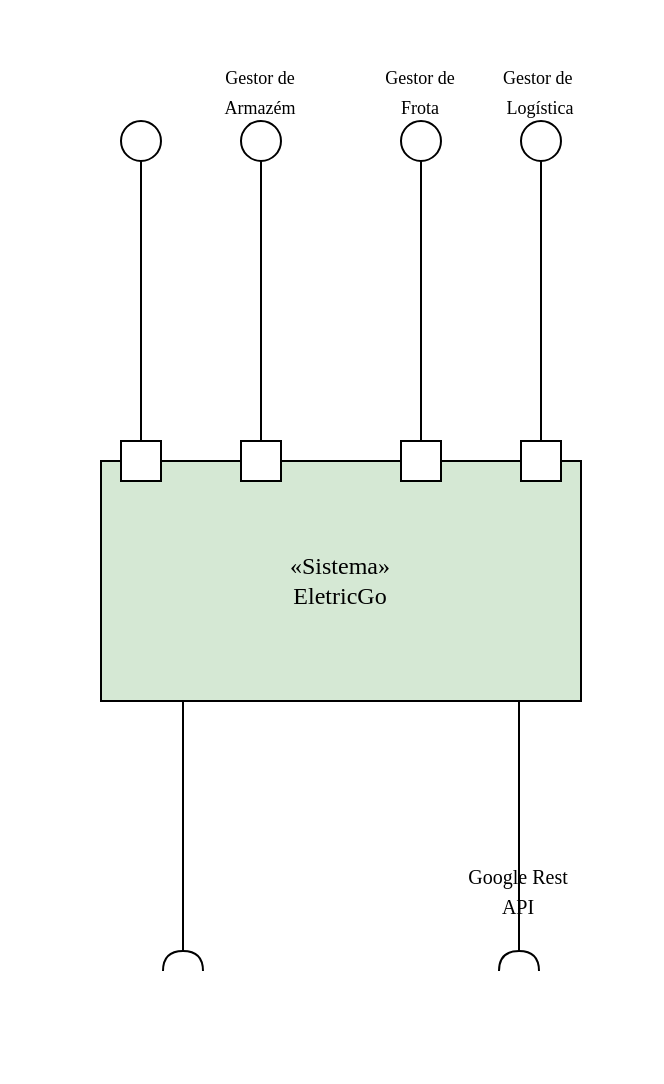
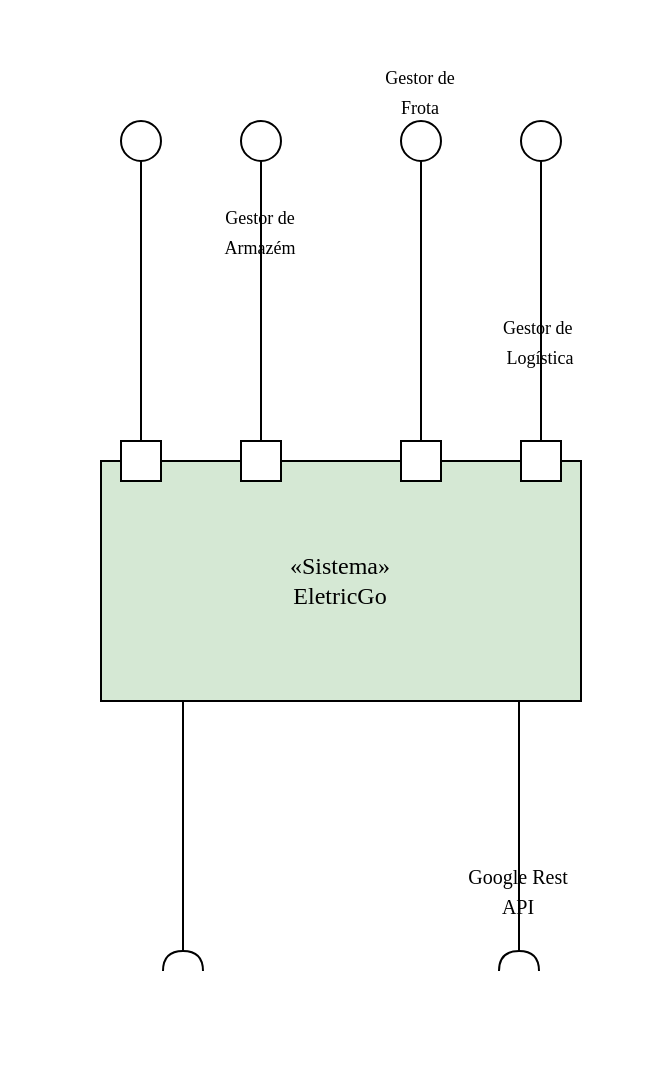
- <mxCell id="16" value="&lt;font style=&quot;font-size: 9px&quot;&gt;Gestor de Armazém&lt;/font&gt;" style="text;html=1;strokeColor=none;fillColor=none;align=center;verticalAlign=middle;whiteSpace=wrap;rounded=0;fontFamily=Product Sans;" vertex="1" parent="1"><mxGeometry x="100" y="30" width="60" height="30" as="geometry" /></mxCell>
+ <mxCell id="16" value="&lt;font style=&quot;font-size: 9px&quot;&gt;Gestor de Armazém&lt;/font&gt;" style="text;html=1;strokeColor=none;fillColor=none;align=center;verticalAlign=middle;whiteSpace=wrap;rounded=0;fontFamily=Product Sans;" vertex="1" parent="1"><mxGeometry x="100" y="100" width="60" height="30" as="geometry" /></mxCell>
- <mxCell id="18" value="&lt;font style=&quot;font-size: 9px&quot;&gt;Gestor de&amp;nbsp;&lt;br&gt;Logística&lt;/font&gt;" style="text;html=1;strokeColor=none;fillColor=none;align=center;verticalAlign=middle;whiteSpace=wrap;rounded=0;fontFamily=Product Sans;" vertex="1" parent="1"><mxGeometry x="240" y="30" width="60" height="30" as="geometry" /></mxCell>
+ <mxCell id="18" value="&lt;font style=&quot;font-size: 9px&quot;&gt;Gestor de&amp;nbsp;&lt;br&gt;Logística&lt;/font&gt;" style="text;html=1;strokeColor=none;fillColor=none;align=center;verticalAlign=middle;whiteSpace=wrap;rounded=0;fontFamily=Product Sans;" vertex="1" parent="1"><mxGeometry x="240" y="155" width="60" height="30" as="geometry" /></mxCell>
